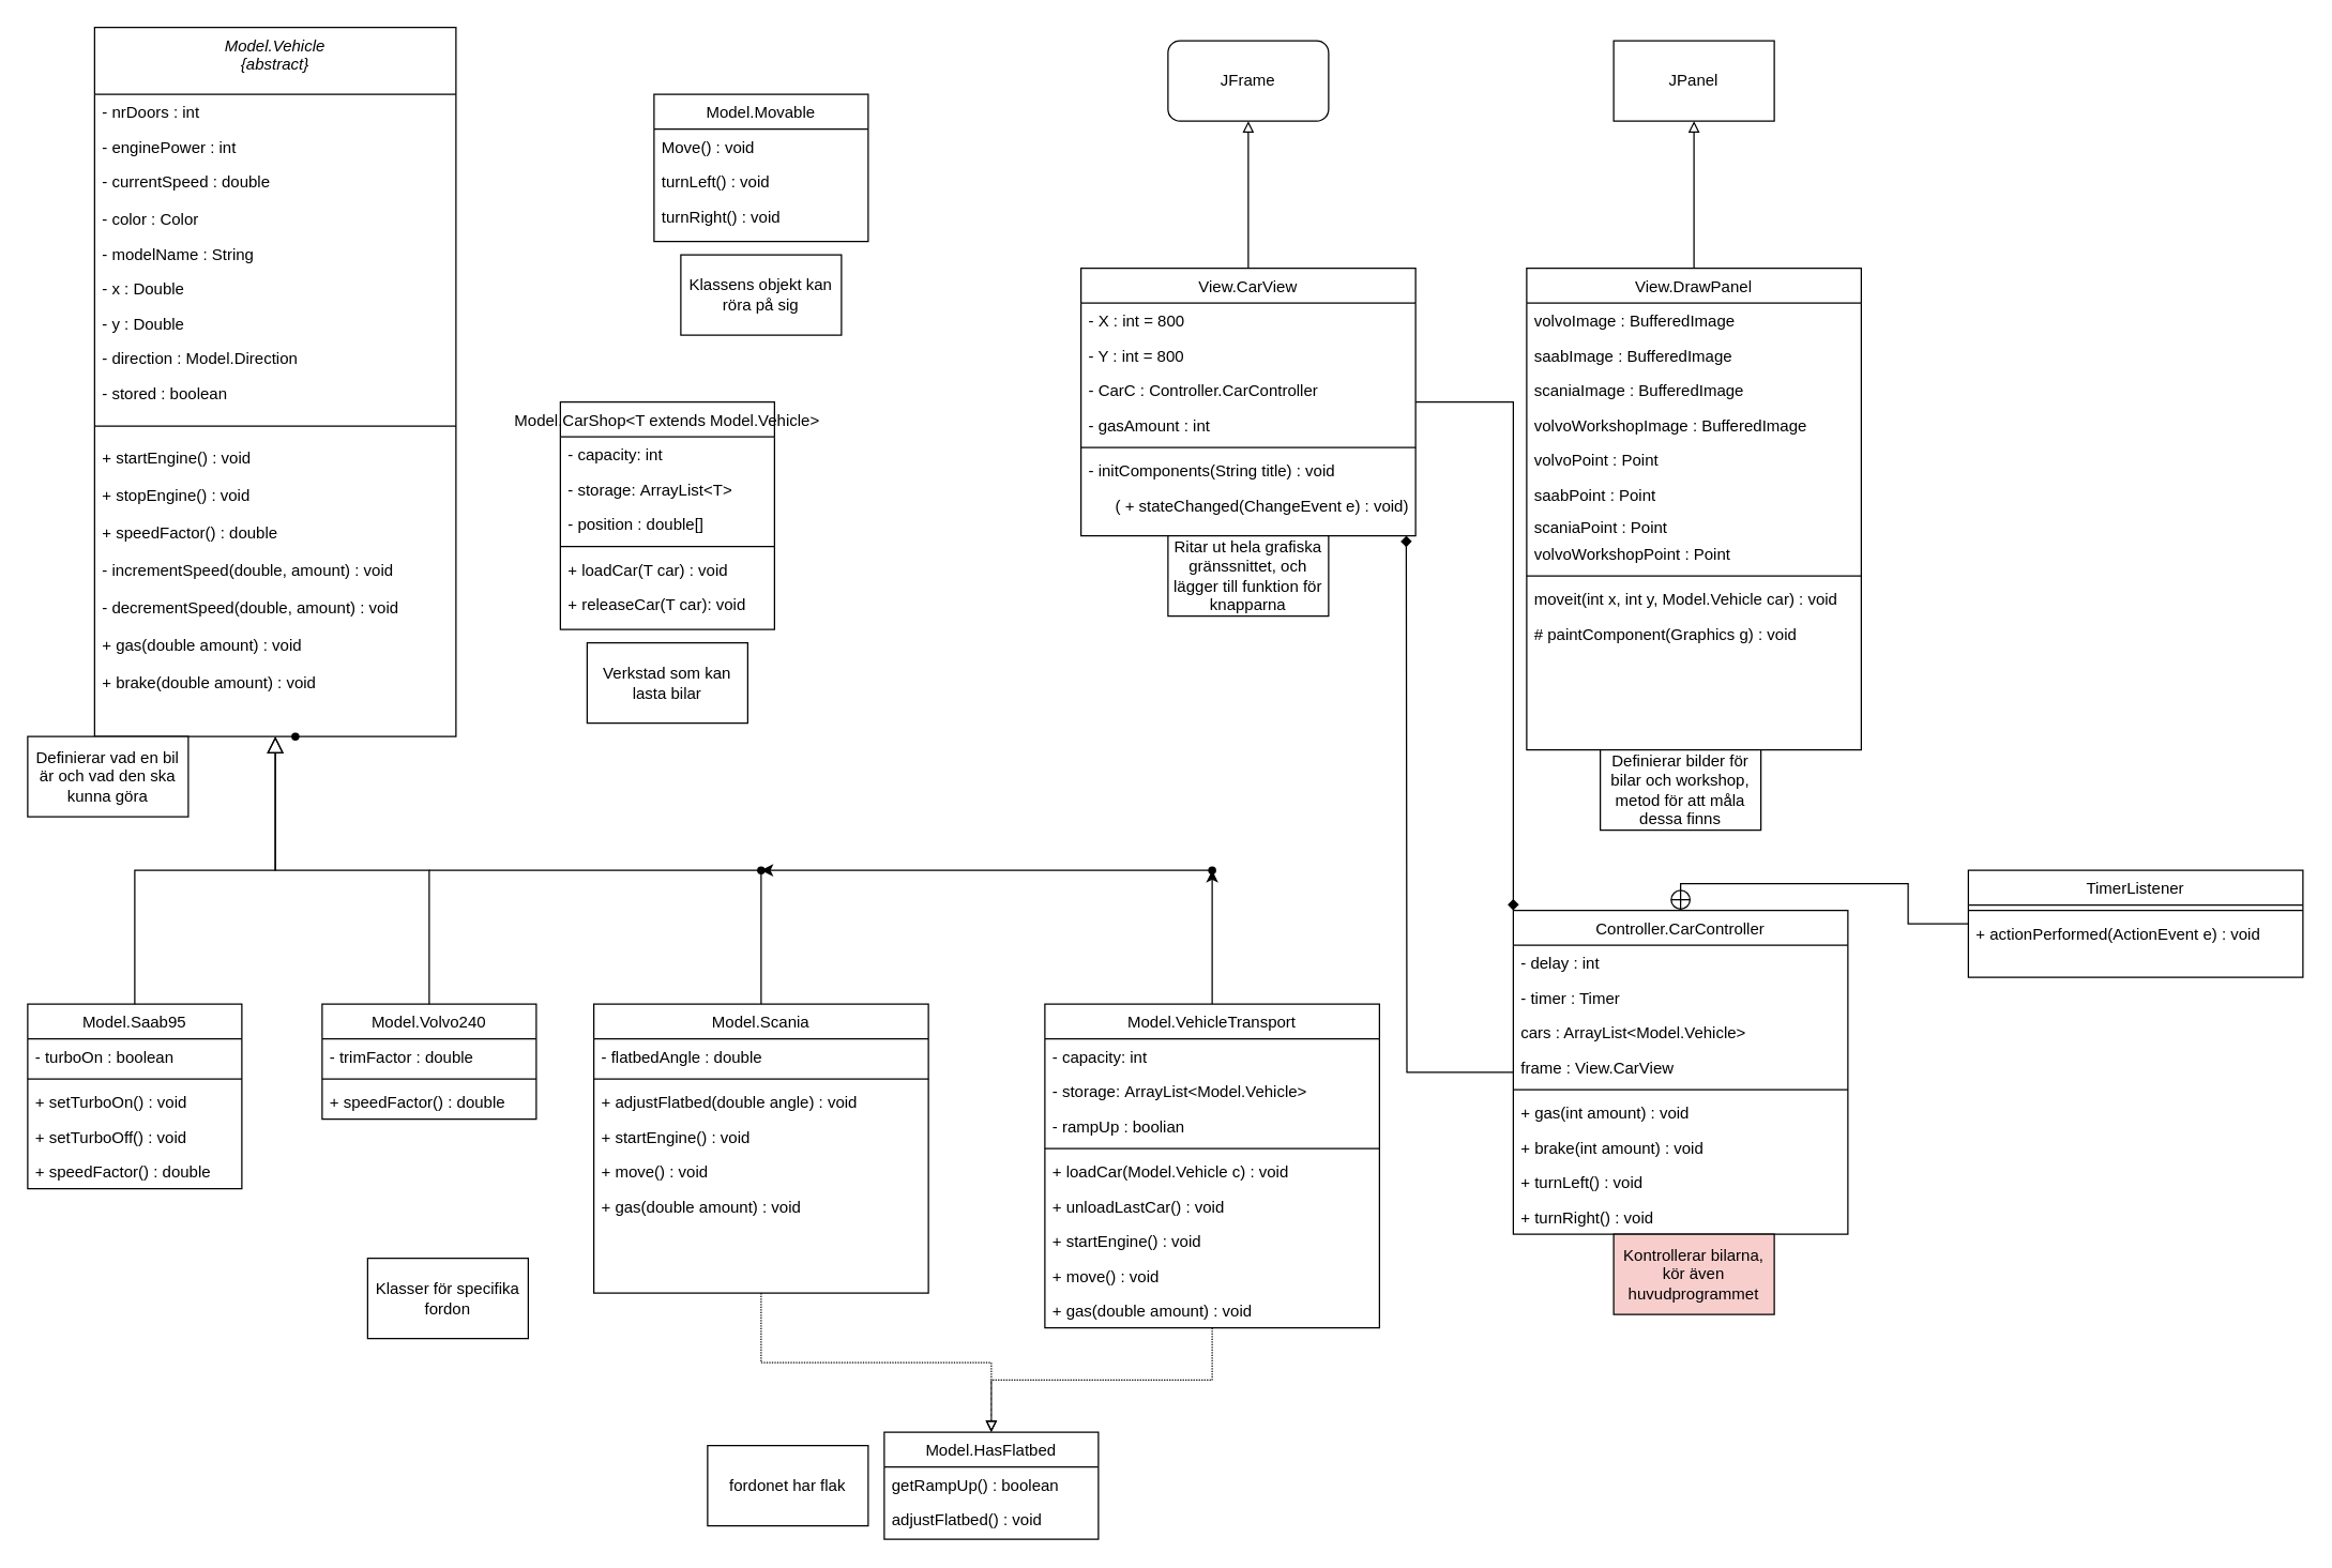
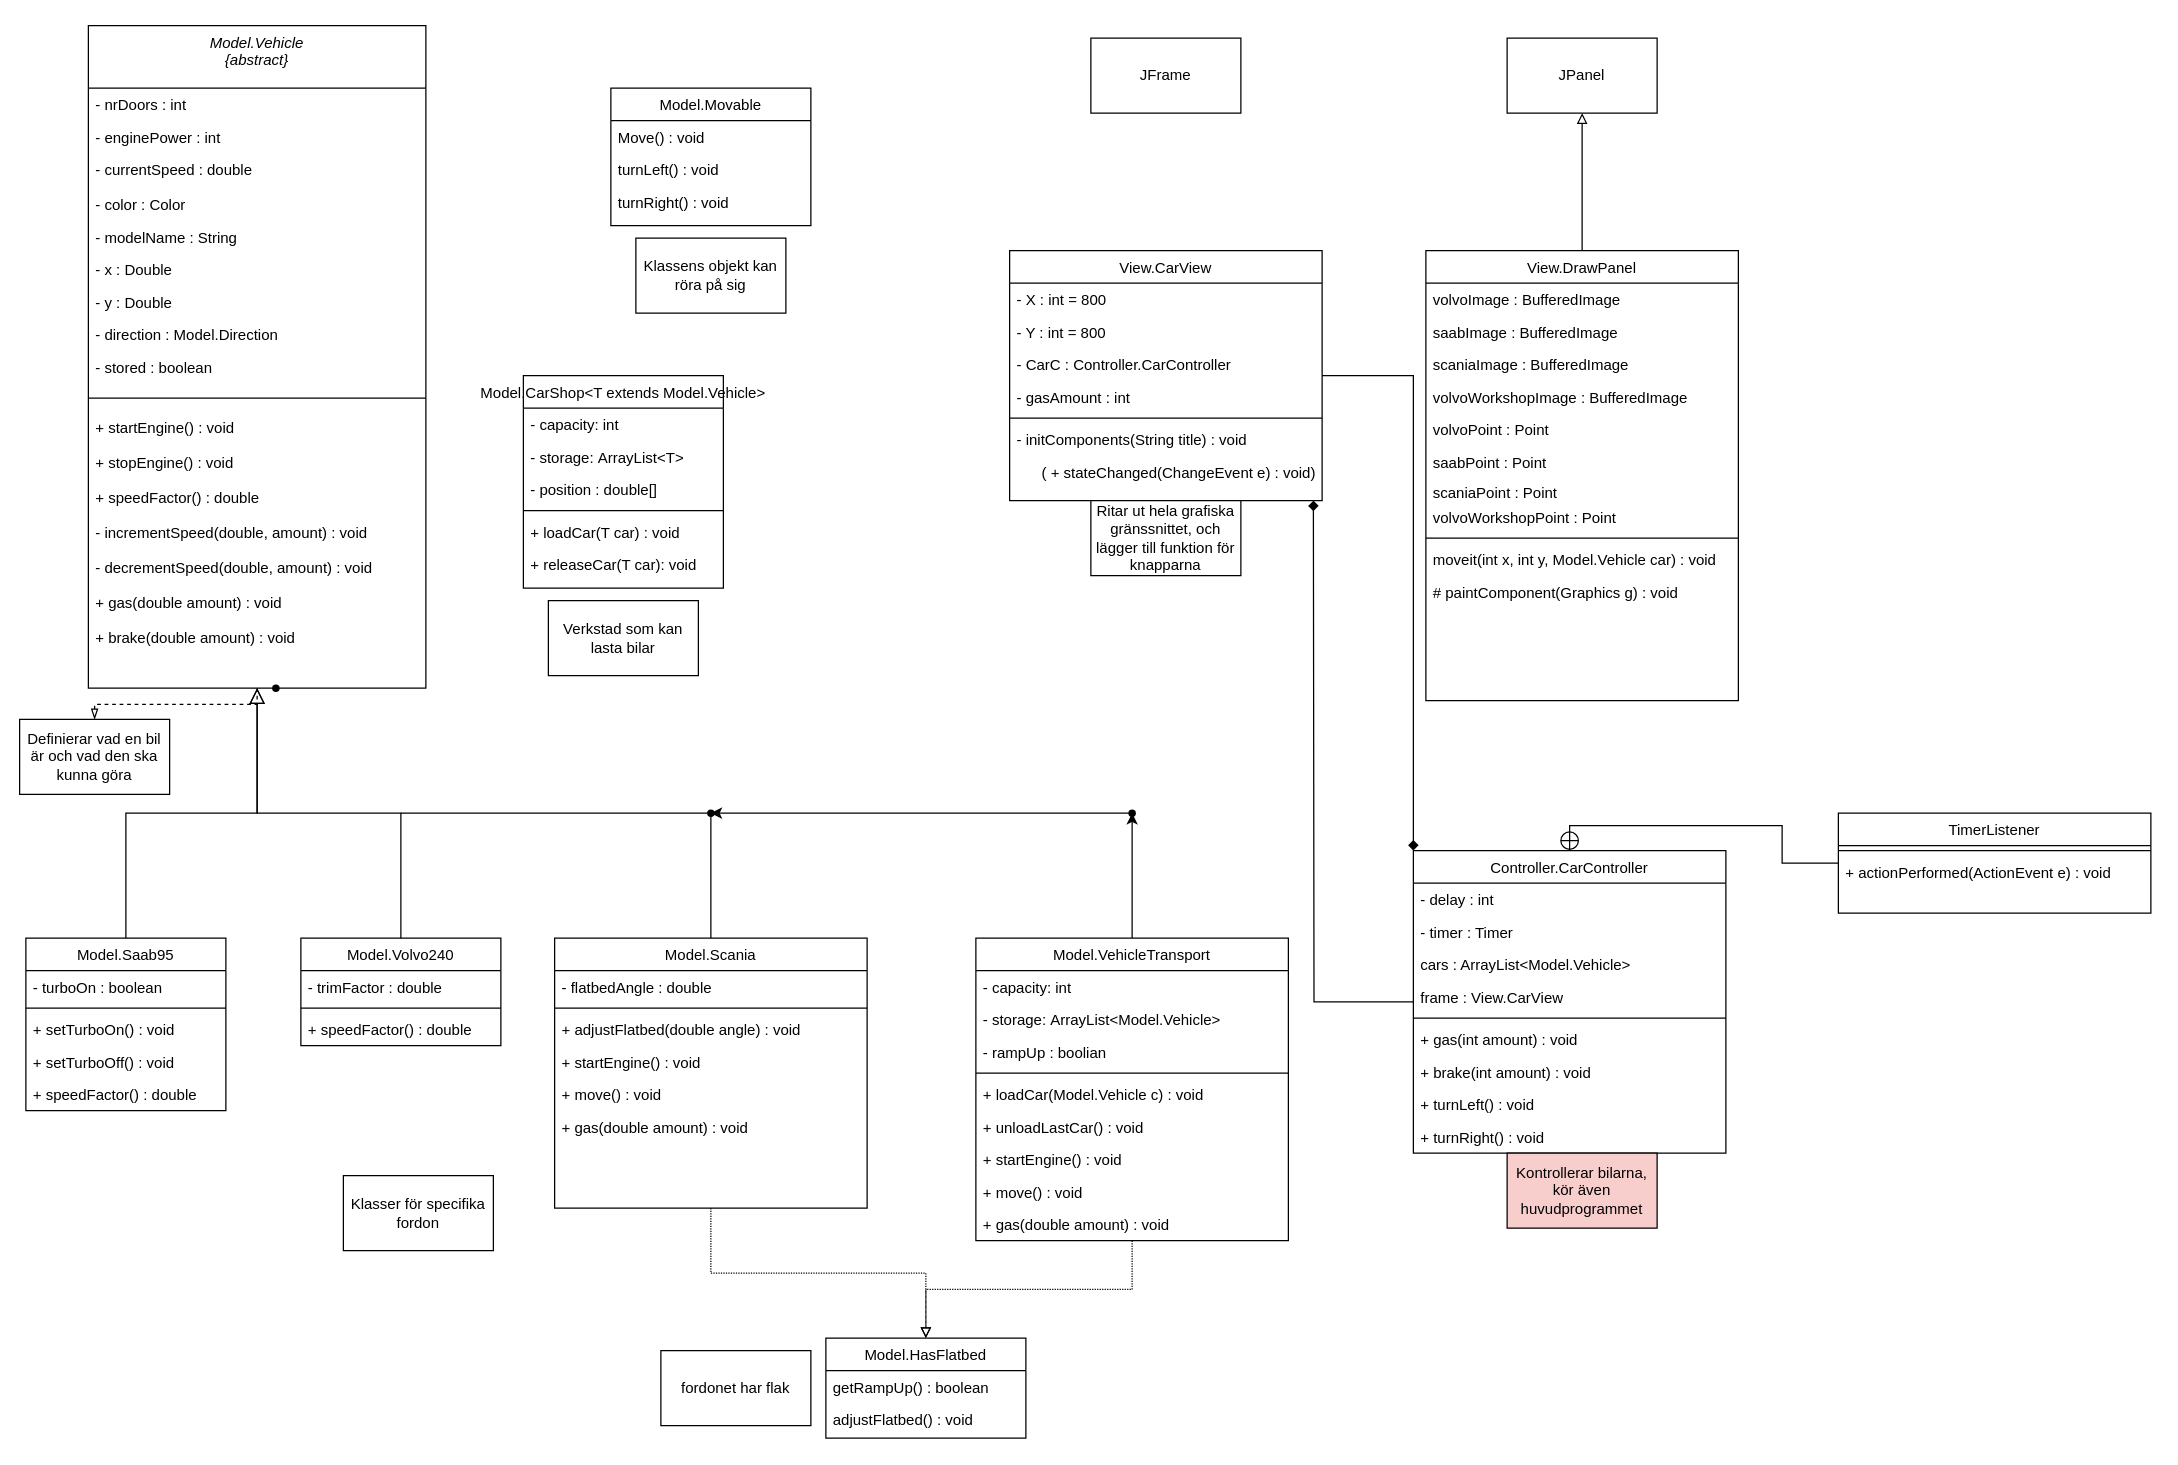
- <mxCell id="113" value="&lt;div&gt;JFrame&lt;/div&gt;" style="whiteSpace=wrap;html=1;rounded=1;" vertex="1" parent="1"><mxGeometry x="872" y="30" width="120" height="60" as="geometry" /></mxCell>
+ <mxCell id="113" value="&lt;div&gt;JFrame&lt;/div&gt;" style="rounded=0;whiteSpace=wrap;html=1;" vertex="1" parent="1"><mxGeometry x="872" y="30" width="120" height="60" as="geometry" /></mxCell>
- <mxCell id="78" style="edgeStyle=orthogonalEdgeStyle;rounded=0;orthogonalLoop=1;jettySize=auto;html=1;entryX=0.5;entryY=1;entryDx=0;entryDy=0;endArrow=block;endFill=0;" edge="1" parent="1" source="80" target="113"><mxGeometry relative="1" as="geometry" /></mxCell>
- <mxCell id="121" value="Definierar vad en bil är och vad den ska kunna göra" style="rounded=0;whiteSpace=wrap;html=1;" vertex="1" parent="1"><mxGeometry x="20" y="550" width="120" height="60" as="geometry" /></mxCell>
+ <mxCell id="121" value="Definierar vad en bil är och vad den ska kunna göra" style="rounded=0;whiteSpace=wrap;html=1;" vertex="1" parent="1"><mxGeometry x="15" y="575" width="120" height="60" as="geometry" /></mxCell>
- <mxCell id="119" value="Definierar bilder för bilar och workshop, metod för att måla dessa finns" style="rounded=0;whiteSpace=wrap;html=1;" vertex="1" parent="1"><mxGeometry x="1195" y="560" width="120" height="60" as="geometry" /></mxCell>
